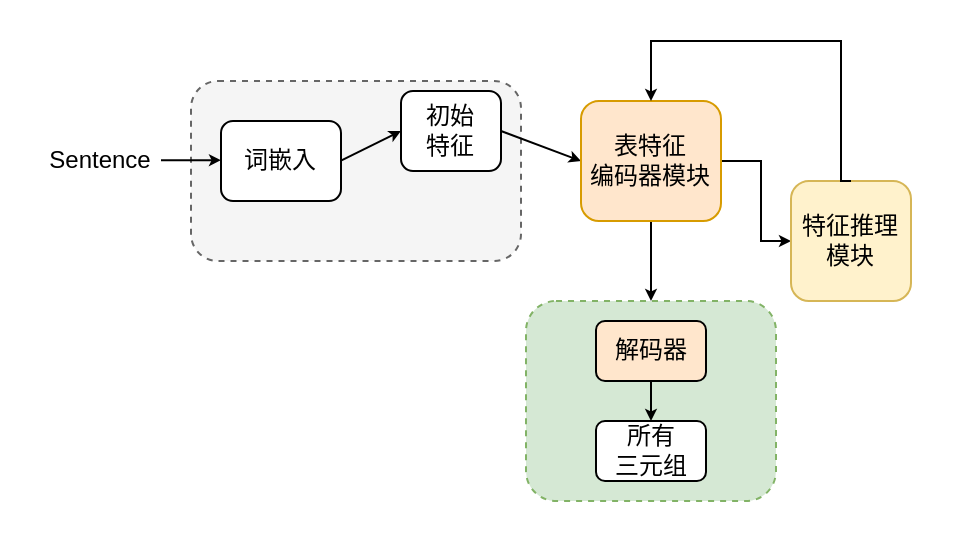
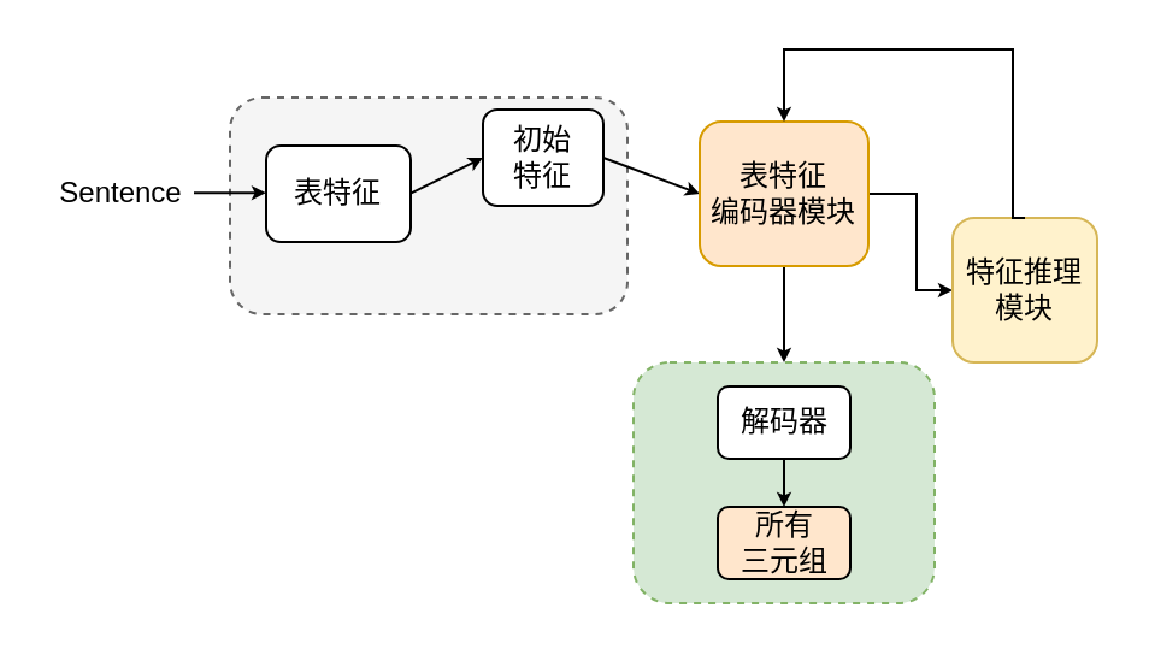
- <mxCell id="4" value="词嵌入" style="rounded=1;whiteSpace=wrap;html=1;" vertex="1" parent="1"><mxGeometry x="110" y="60" width="60" height="40" as="geometry" /></mxCell>
+ <mxCell id="4" value="表特征" style="rounded=1;whiteSpace=wrap;html=1;" vertex="1" parent="1"><mxGeometry x="110" y="60" width="60" height="40" as="geometry" /></mxCell>
- <mxCell id="15" value="解码器" style="whiteSpace=wrap;html=1;rounded=1;fillColor=#ffe6cc;" vertex="1" parent="1"><mxGeometry x="297.5" y="160" width="55" height="30" as="geometry" /></mxCell>
+ <mxCell id="15" value="解码器" style="whiteSpace=wrap;html=1;rounded=1;" vertex="1" parent="1"><mxGeometry x="297.5" y="160" width="55" height="30" as="geometry" /></mxCell>
- <mxCell id="17" value="所有&lt;br&gt;三元组" style="whiteSpace=wrap;html=1;rounded=1;" vertex="1" parent="1"><mxGeometry x="297.5" y="210" width="55" height="30" as="geometry" /></mxCell>
+ <mxCell id="17" value="所有&lt;br&gt;三元组" style="whiteSpace=wrap;html=1;rounded=1;fillColor=#ffe6cc;" vertex="1" parent="1"><mxGeometry x="297.5" y="210" width="55" height="30" as="geometry" /></mxCell>
